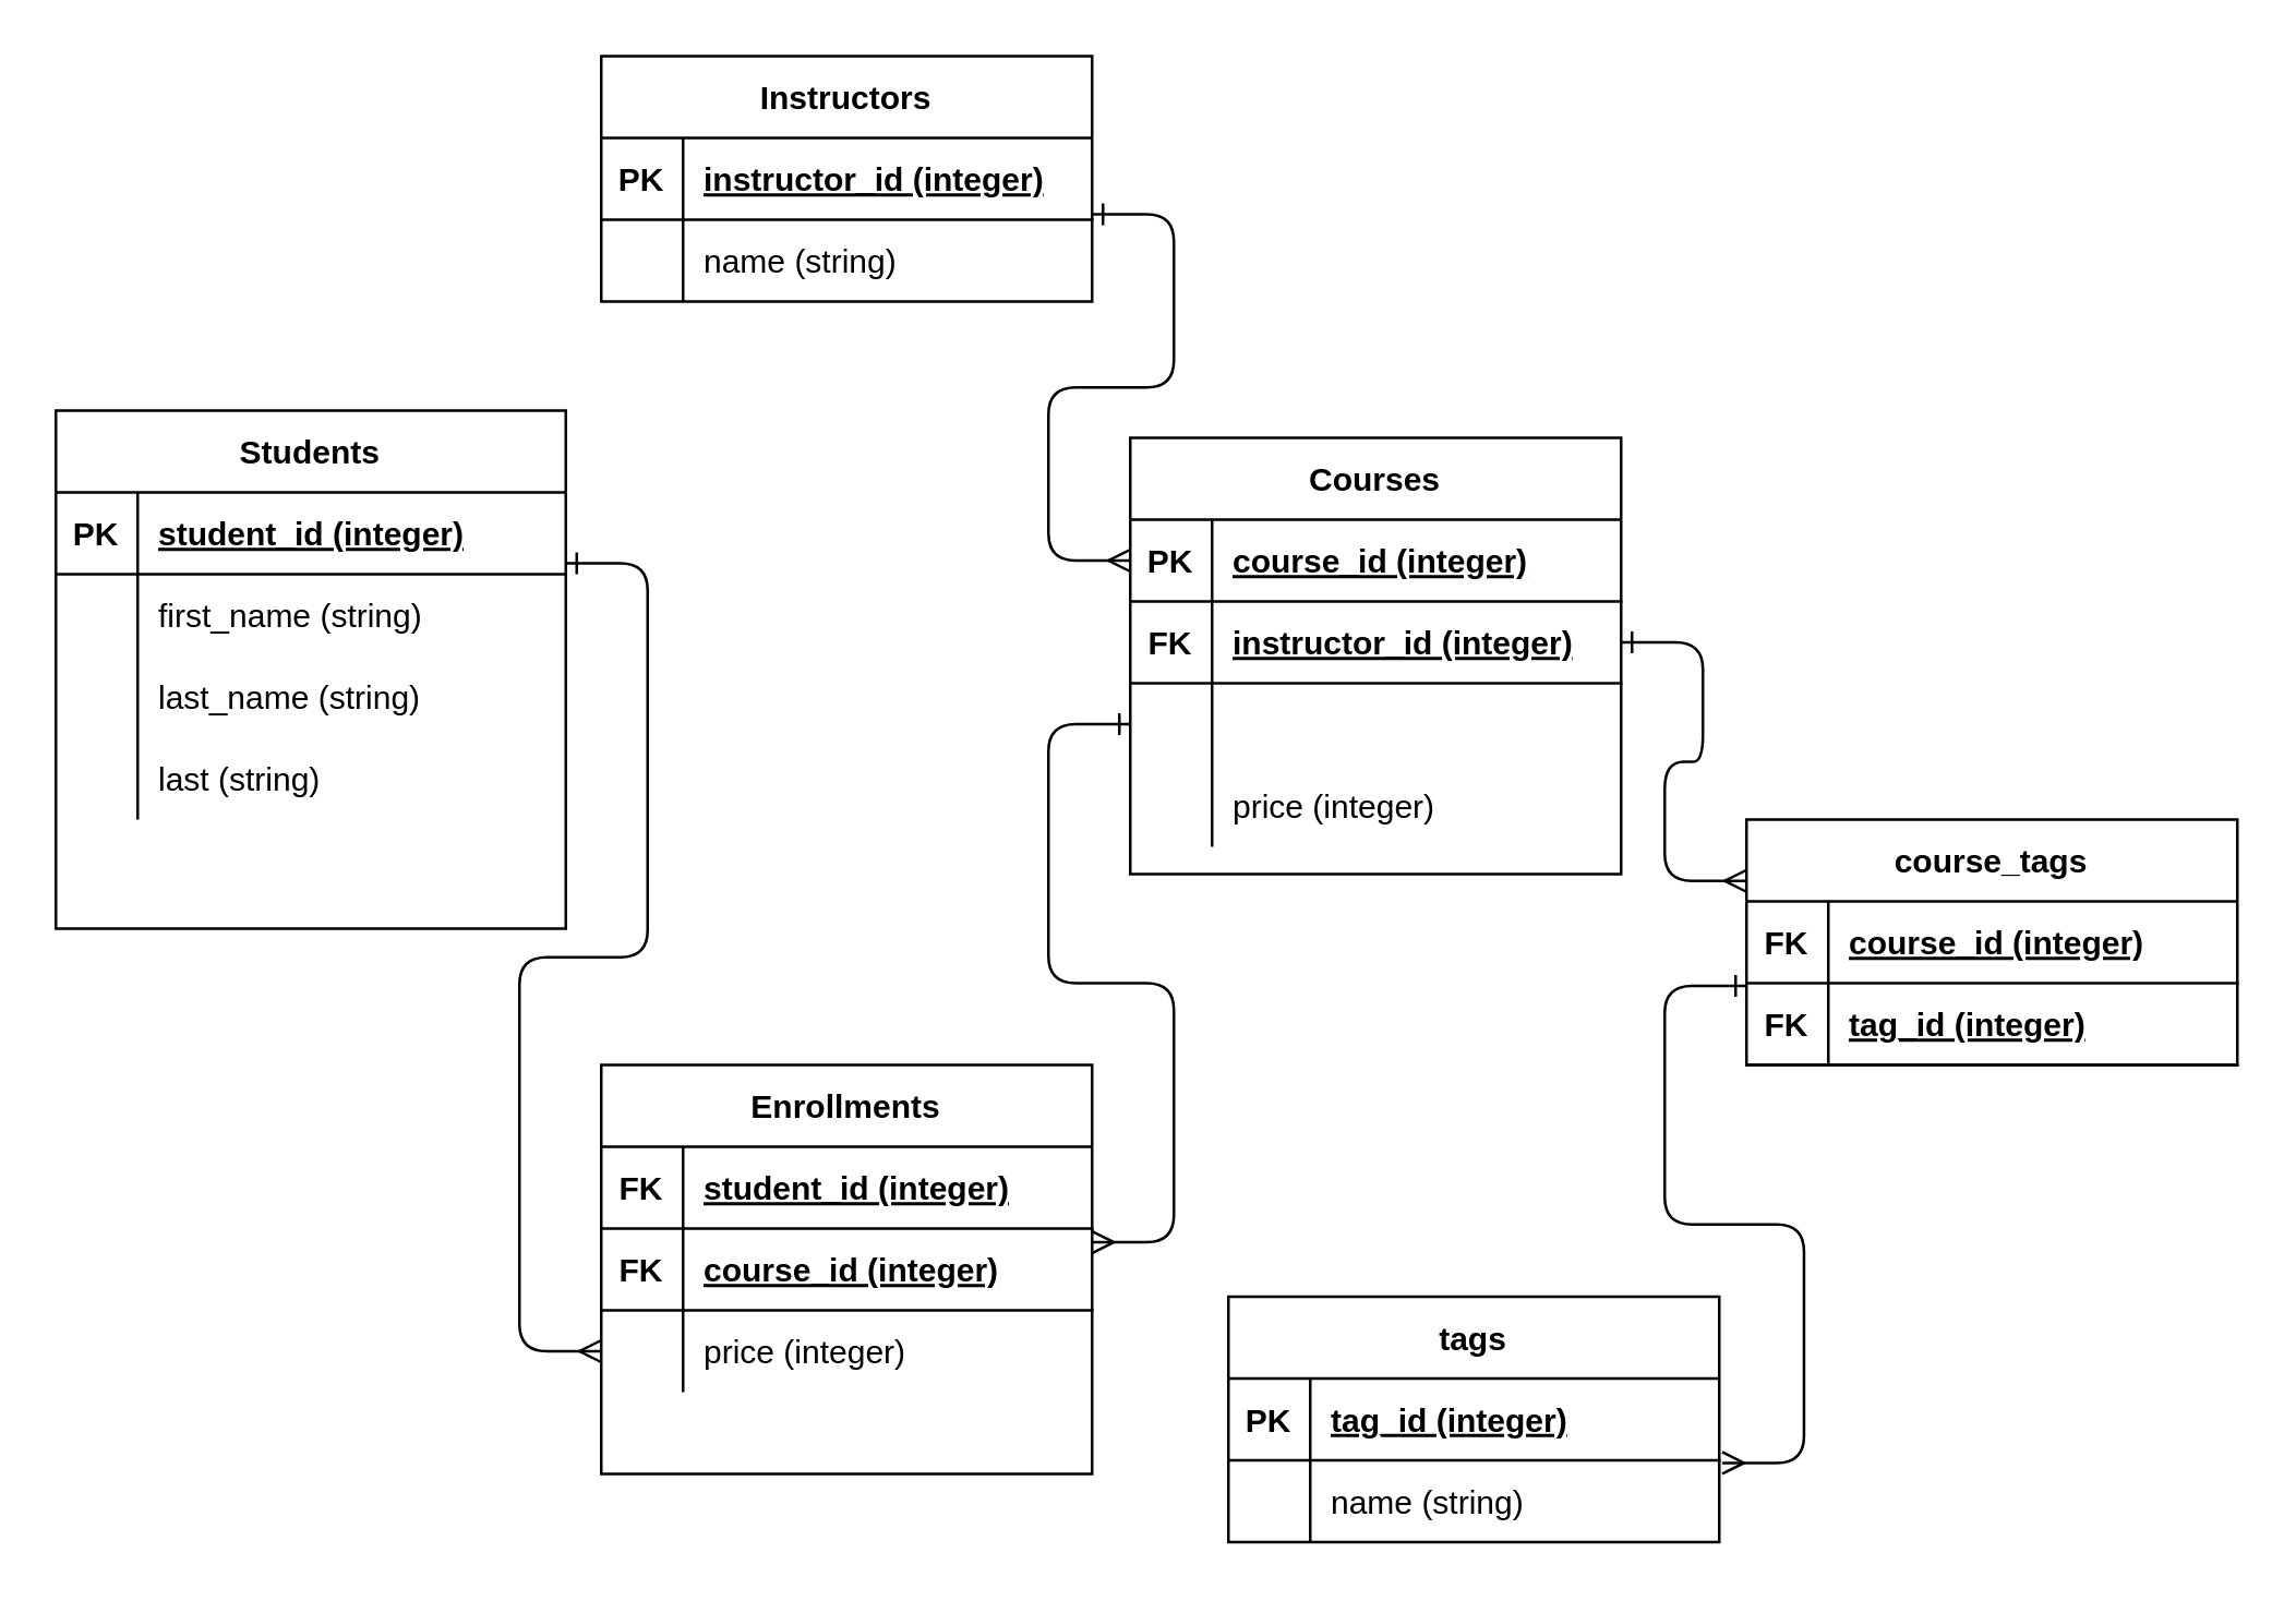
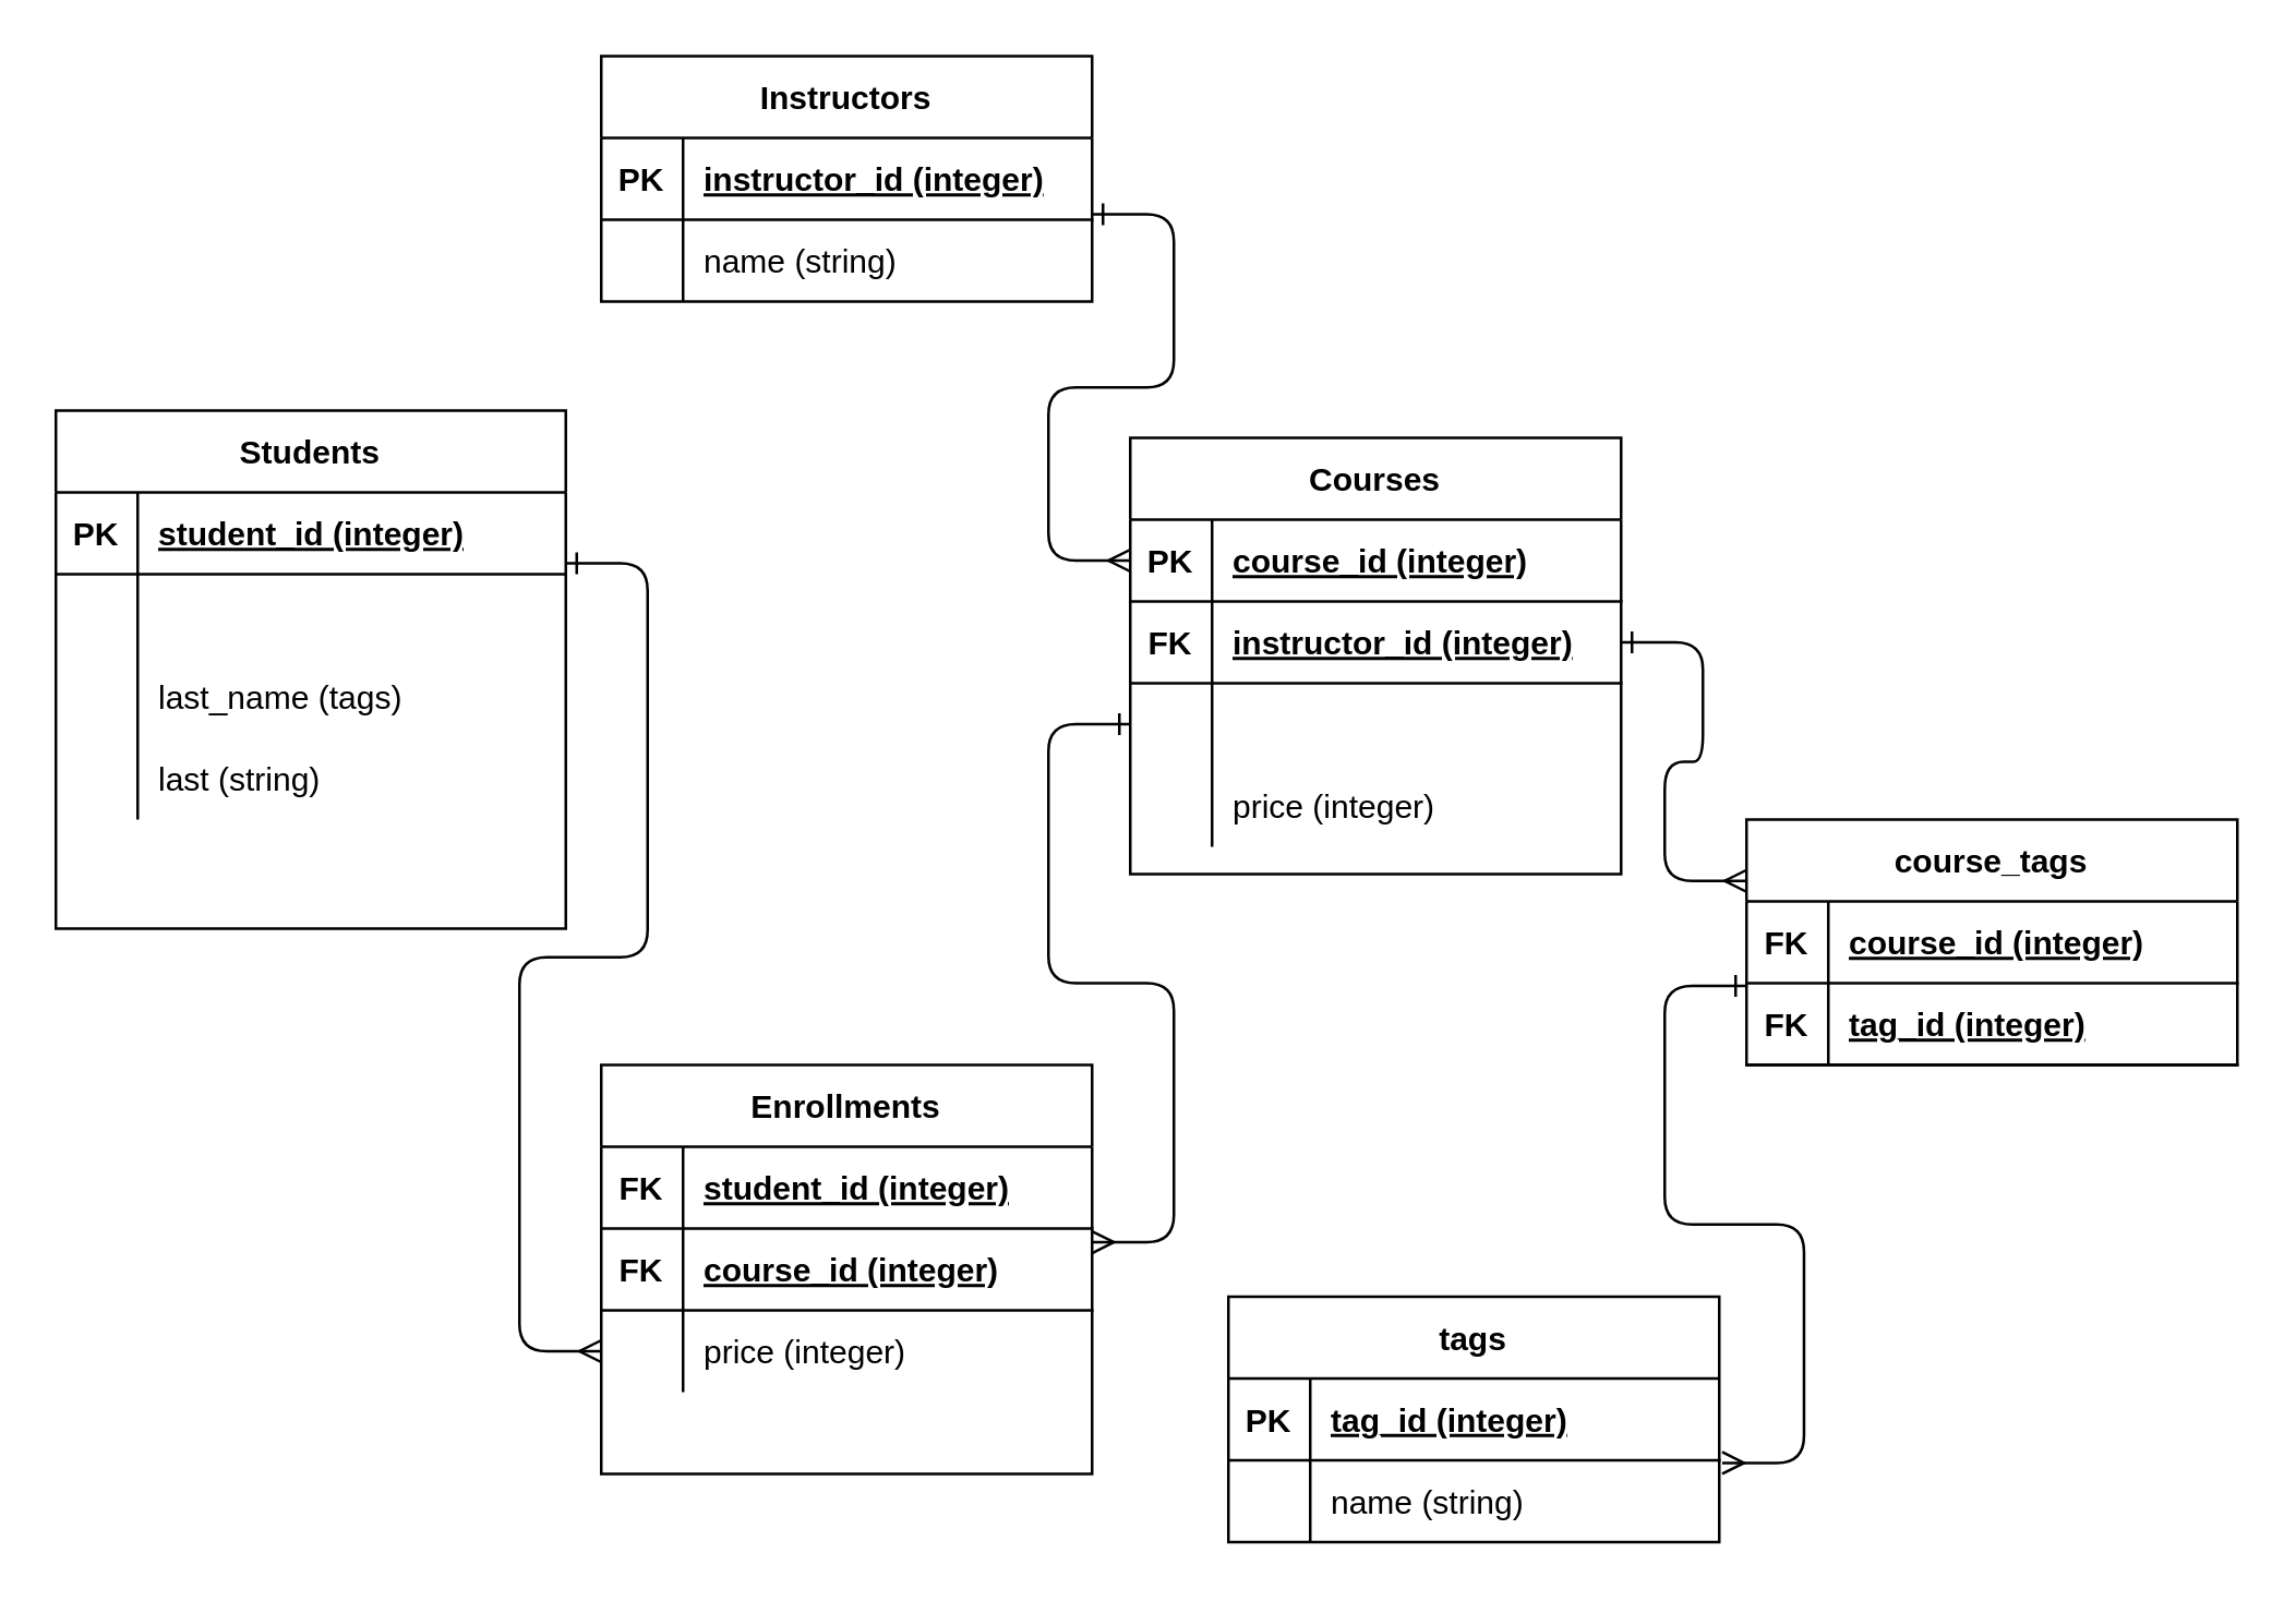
- <mxCell id="8" value="first_name (string)" style="shape=partialRectangle;connectable=0;fillColor=none;top=0;left=0;bottom=0;right=0;align=left;spacingLeft=6;overflow=hidden;" vertex="1" parent="6"><mxGeometry x="30" width="157" height="30" as="geometry" /></mxCell>
- <mxCell id="11" value="last_name (string)" style="shape=partialRectangle;connectable=0;fillColor=none;top=0;left=0;bottom=0;right=0;align=left;spacingLeft=6;overflow=hidden;" vertex="1" parent="9"><mxGeometry x="30" width="157" height="30" as="geometry" /></mxCell>
+ <mxCell id="11" value="last_name (tags)" style="shape=partialRectangle;connectable=0;fillColor=none;top=0;left=0;bottom=0;right=0;align=left;spacingLeft=6;overflow=hidden;" vertex="1" parent="9"><mxGeometry x="30" width="157" height="30" as="geometry" /></mxCell>
